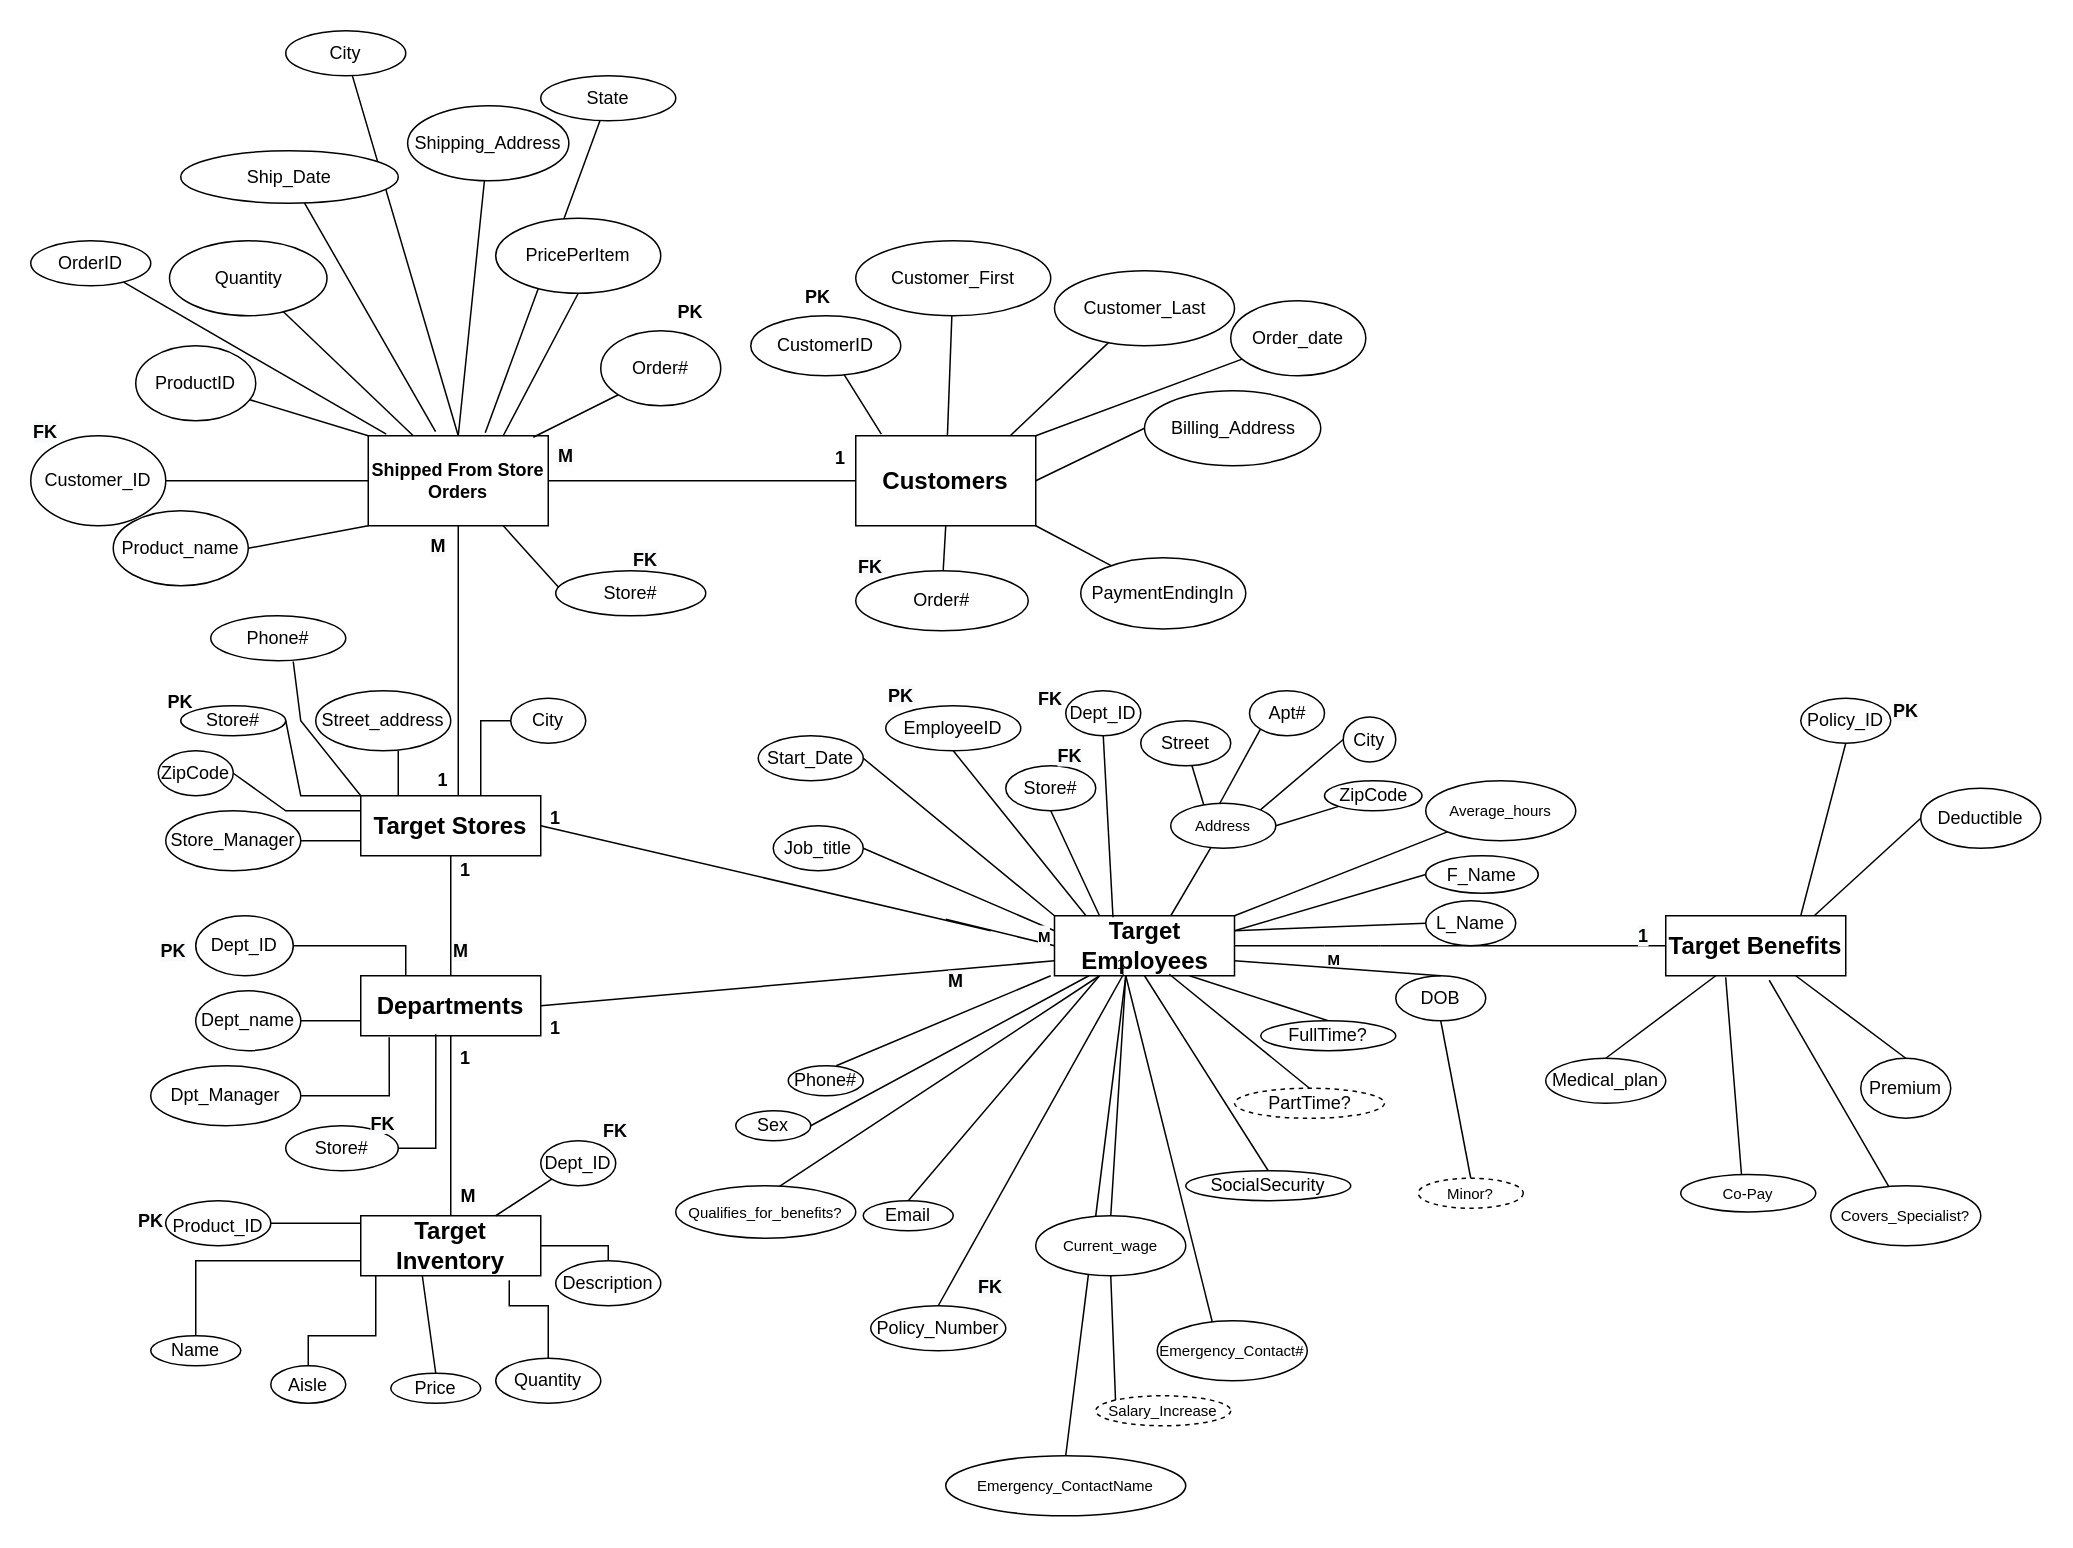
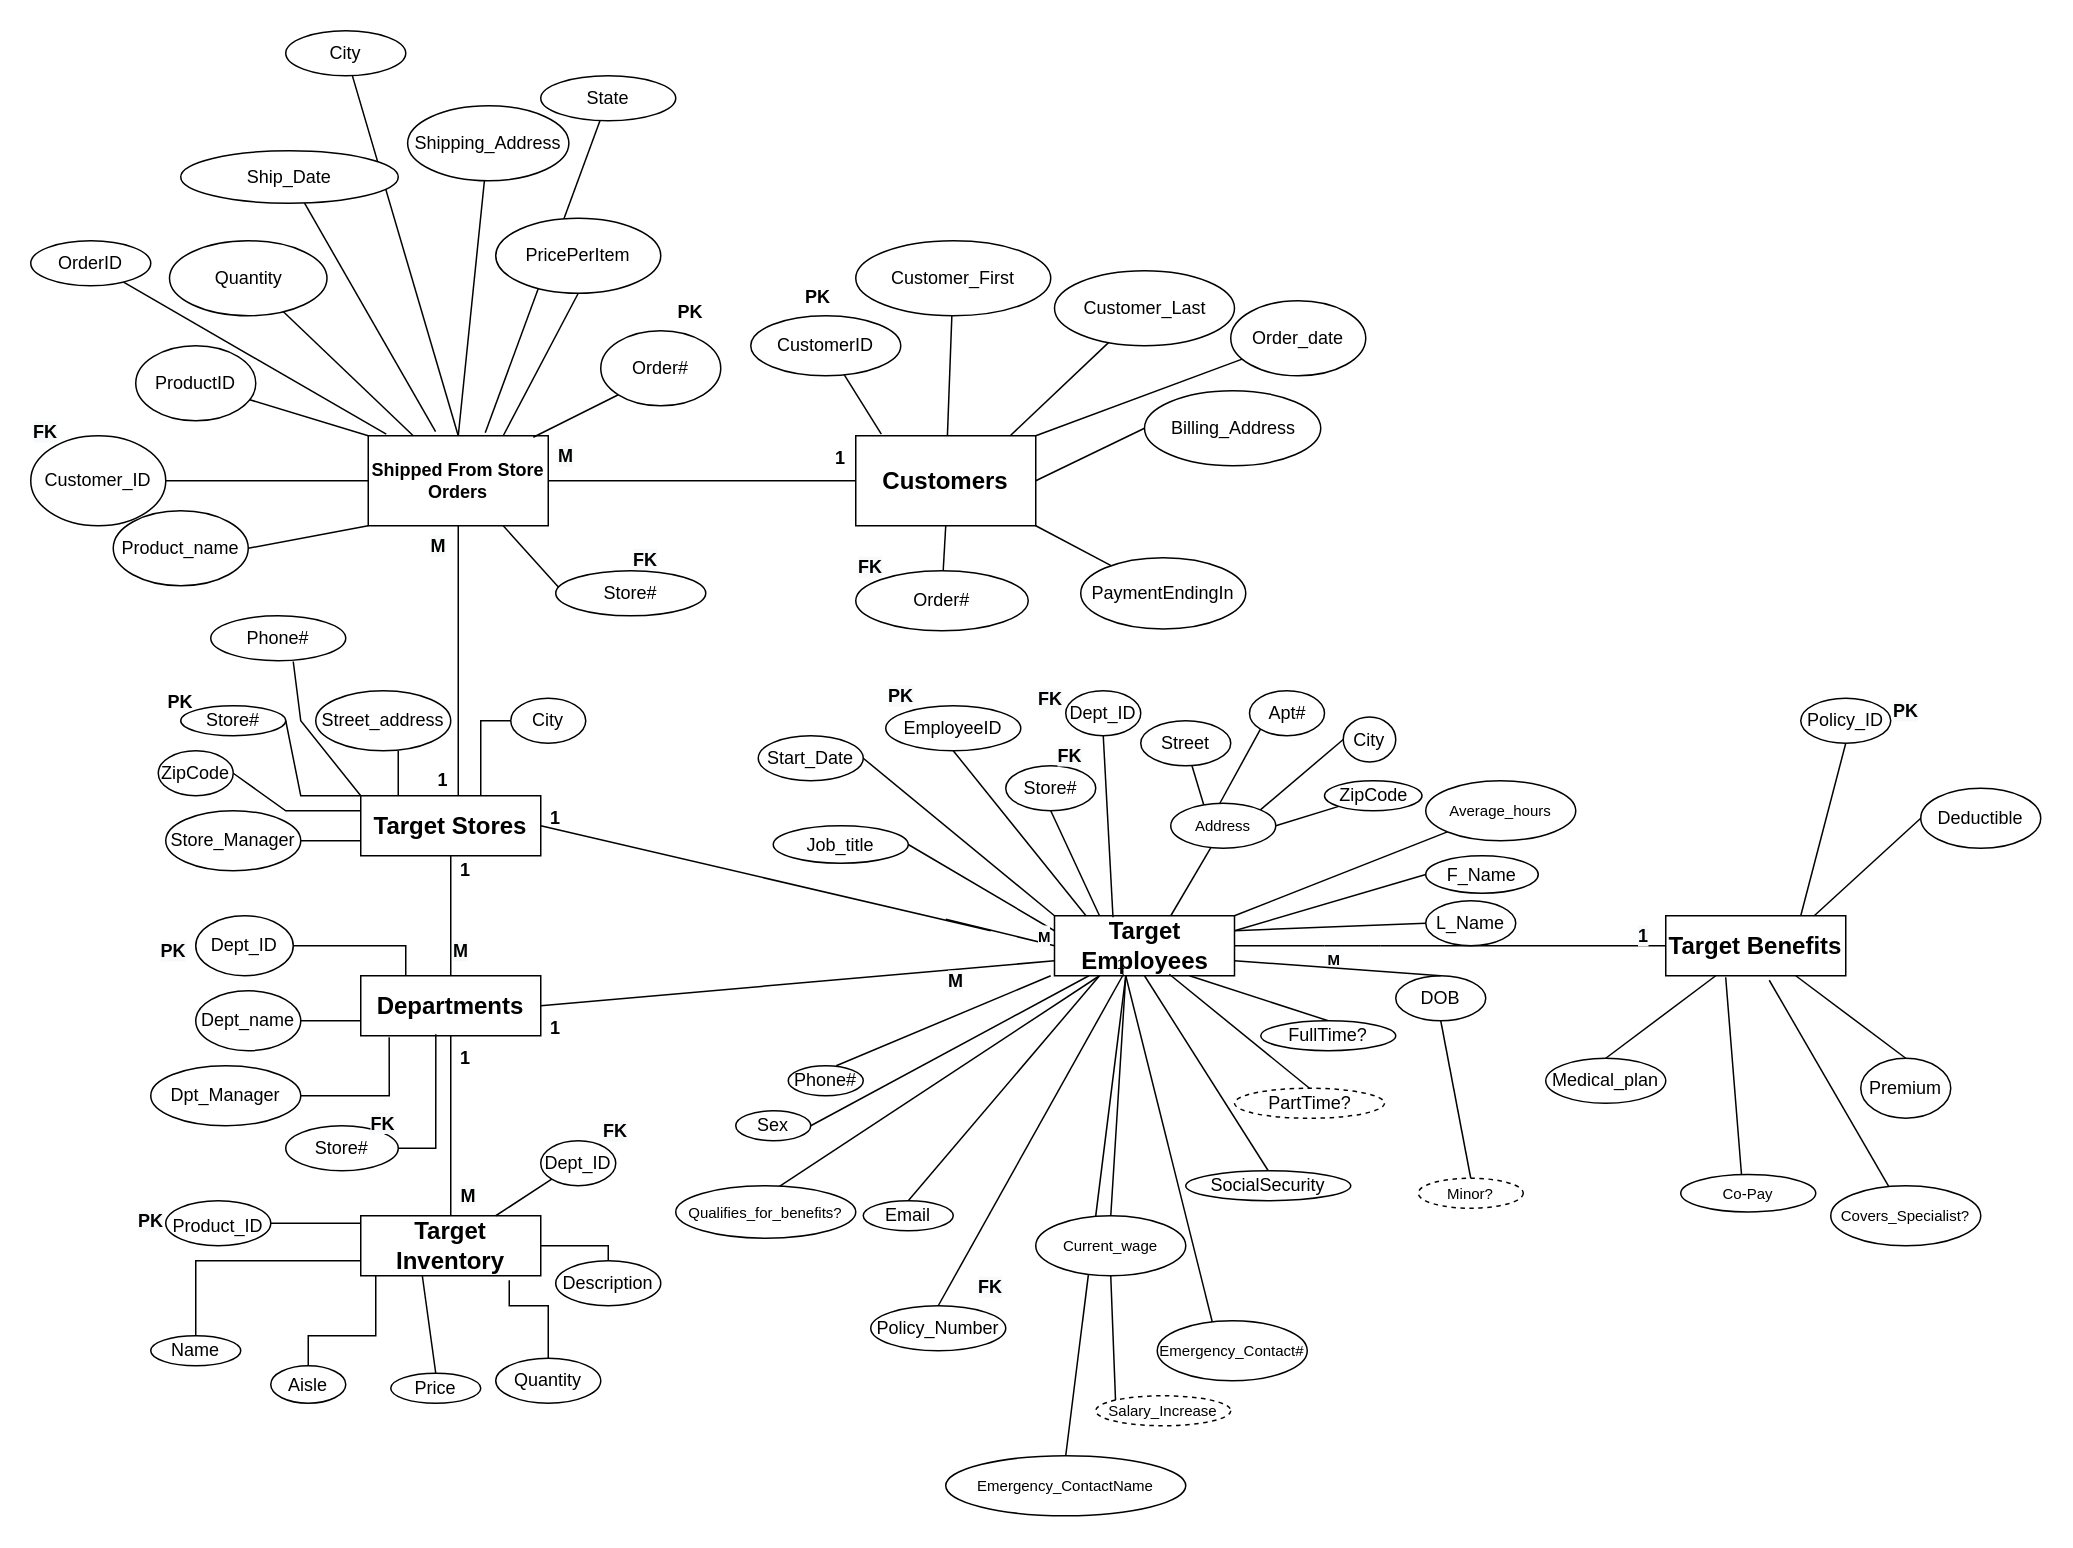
- <mxCell id="54" value="Job_title" style="ellipse;whiteSpace=wrap;html=1;fontSize=12;" parent="1" vertex="1"><mxGeometry x="515" y="550" width="60" height="30" as="geometry" /></mxCell>
+ <mxCell id="54" value="Job_title" style="ellipse;whiteSpace=wrap;html=1;fontSize=12;" parent="1" vertex="1"><mxGeometry x="515" y="550" width="90" height="25" as="geometry" /></mxCell>
